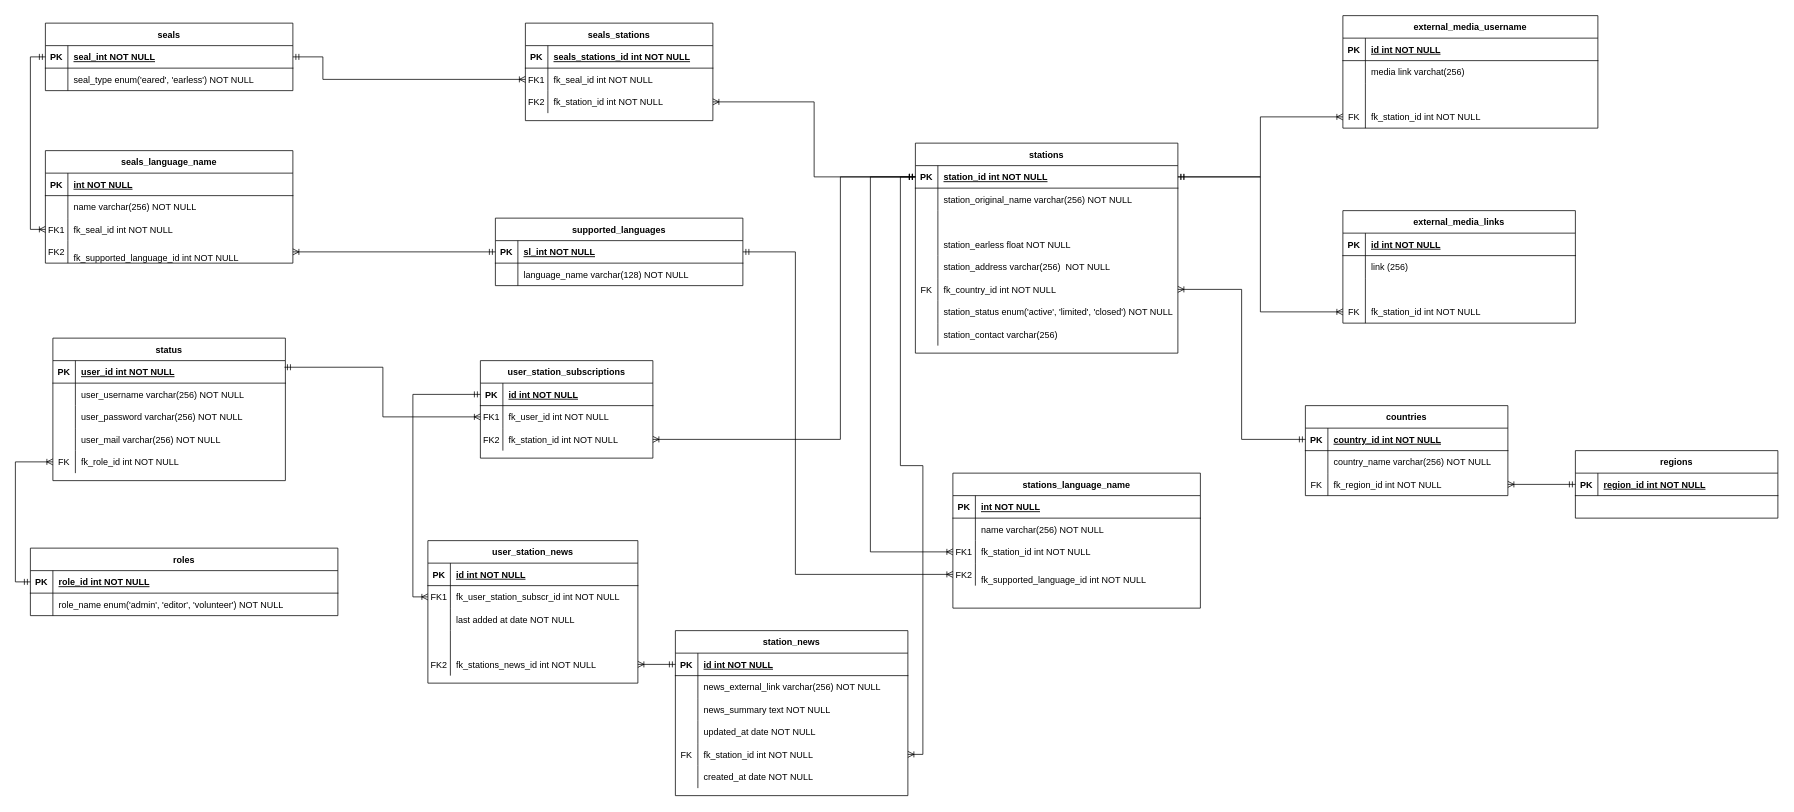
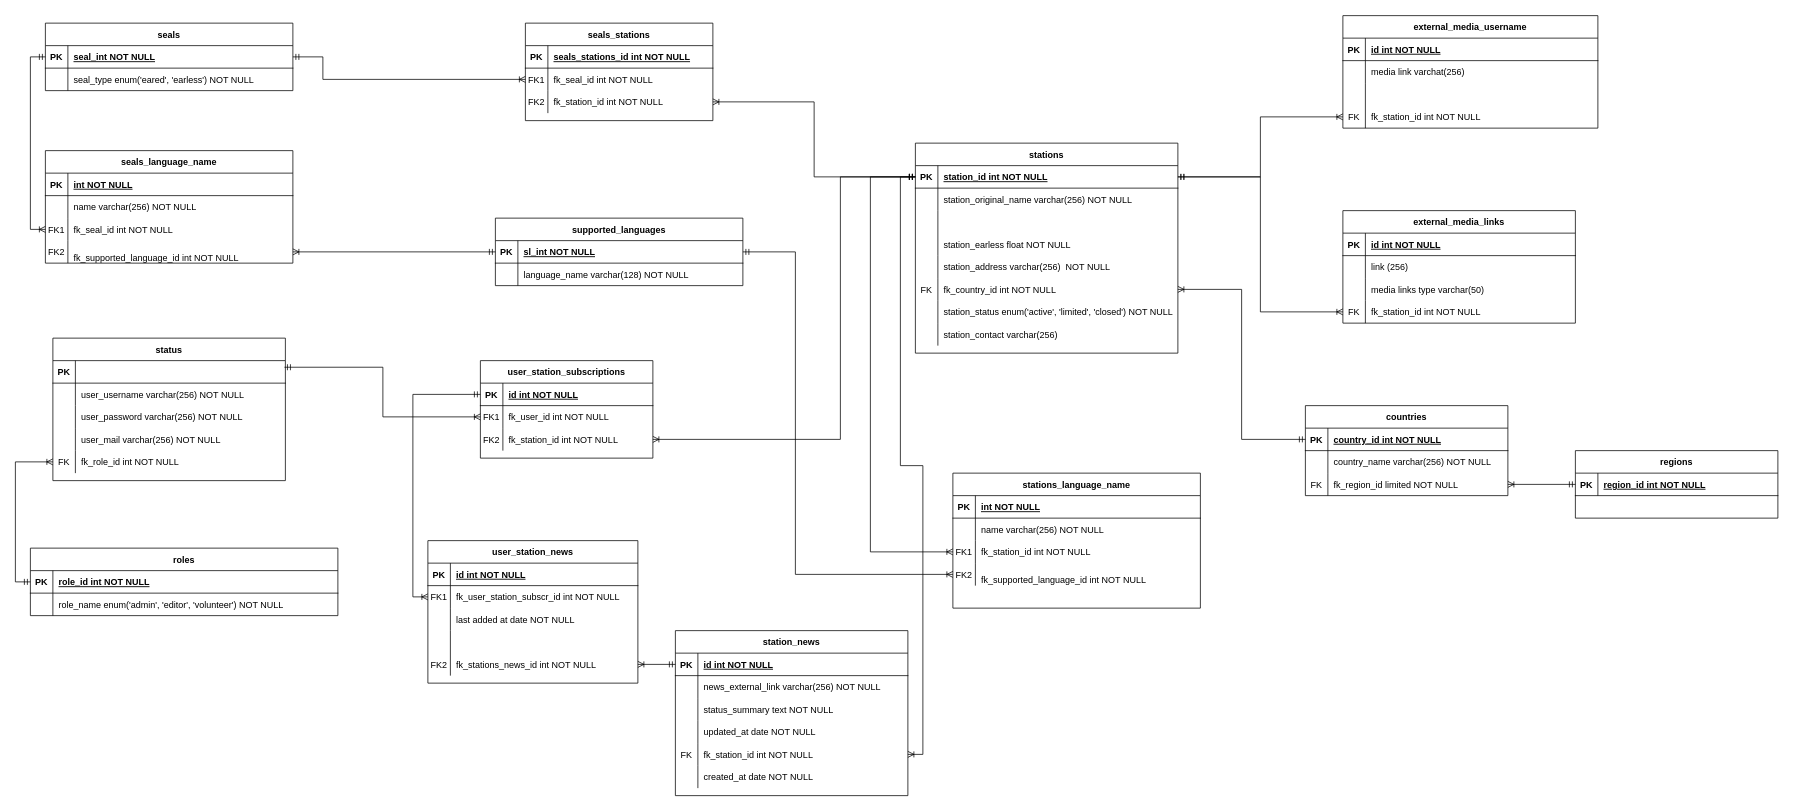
+ <mxCell id="132" value="media links type varchar(50)" style="shape=partialRectangle;overflow=hidden;connectable=0;fillColor=none;top=0;left=0;bottom=0;right=0;align=left;spacingLeft=6;" vertex="1" parent="130"><mxGeometry x="30" width="280" height="30" as="geometry"><mxRectangle width="280" height="30" as="alternateBounds" /></mxGeometry></mxCell>
- <mxCell id="41" value="user_id int NOT NULL " style="shape=partialRectangle;overflow=hidden;connectable=0;fillColor=none;top=0;left=0;bottom=0;right=0;align=left;spacingLeft=6;fontStyle=5;" parent="39" vertex="1"><mxGeometry x="30" width="280" height="30" as="geometry"><mxRectangle width="280" height="30" as="alternateBounds" /></mxGeometry></mxCell>
- <mxCell id="71" value="fk_region_id int NOT NULL" style="shape=partialRectangle;overflow=hidden;connectable=0;fillColor=none;top=0;left=0;bottom=0;right=0;align=left;spacingLeft=6;" parent="69" vertex="1"><mxGeometry x="30" width="240" height="30" as="geometry"><mxRectangle width="240" height="30" as="alternateBounds" /></mxGeometry></mxCell>
+ <mxCell id="71" value="fk_region_id limited NOT NULL" style="shape=partialRectangle;overflow=hidden;connectable=0;fillColor=none;top=0;left=0;bottom=0;right=0;align=left;spacingLeft=6;" parent="69" vertex="1"><mxGeometry x="30" width="240" height="30" as="geometry"><mxRectangle width="240" height="30" as="alternateBounds" /></mxGeometry></mxCell>
- <mxCell id="145" value="news_summary text NOT NULL" style="shape=partialRectangle;overflow=hidden;connectable=0;fillColor=none;top=0;left=0;bottom=0;right=0;align=left;spacingLeft=6;" vertex="1" parent="143"><mxGeometry x="30" width="280" height="30" as="geometry"><mxRectangle width="280" height="30" as="alternateBounds" /></mxGeometry></mxCell>
+ <mxCell id="145" value="status_summary text NOT NULL" style="shape=partialRectangle;overflow=hidden;connectable=0;fillColor=none;top=0;left=0;bottom=0;right=0;align=left;spacingLeft=6;" vertex="1" parent="143"><mxGeometry x="30" width="280" height="30" as="geometry"><mxRectangle width="280" height="30" as="alternateBounds" /></mxGeometry></mxCell>
